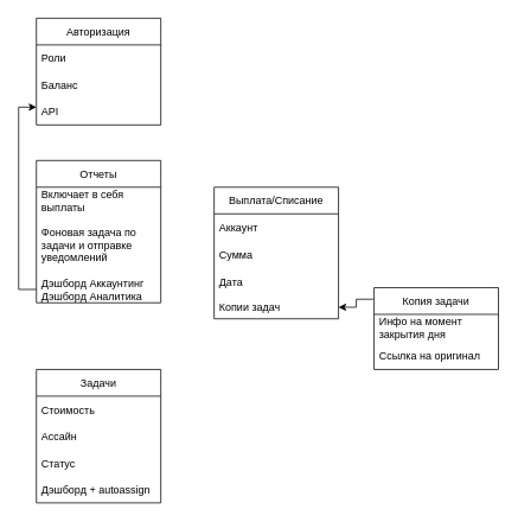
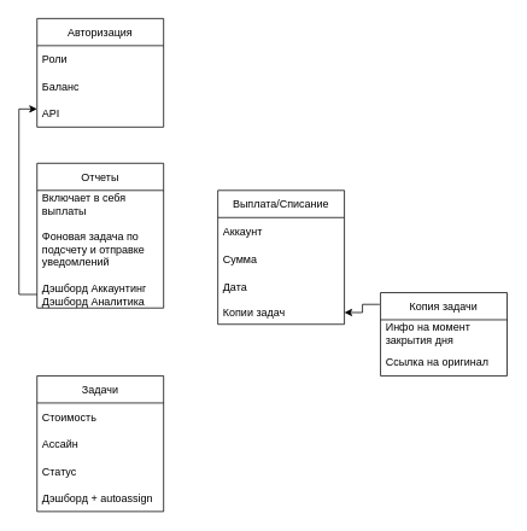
- <mxCell id="8" value="Фоновая задача по &#10;задачи и отправке &#10;уведомлений" style="text;strokeColor=none;fillColor=none;align=left;verticalAlign=middle;spacingLeft=4;spacingRight=4;overflow=hidden;points=[[0,0.5],[1,0.5]];portConstraint=eastwest;rotatable=0;" parent="6" vertex="1"><mxGeometry y="60" width="140" height="70" as="geometry" /></mxCell>
+ <mxCell id="8" value="Фоновая задача по &#10;подсчету и отправке &#10;уведомлений" style="text;strokeColor=none;fillColor=none;align=left;verticalAlign=middle;spacingLeft=4;spacingRight=4;overflow=hidden;points=[[0,0.5],[1,0.5]];portConstraint=eastwest;rotatable=0;" parent="6" vertex="1"><mxGeometry y="60" width="140" height="70" as="geometry" /></mxCell>
